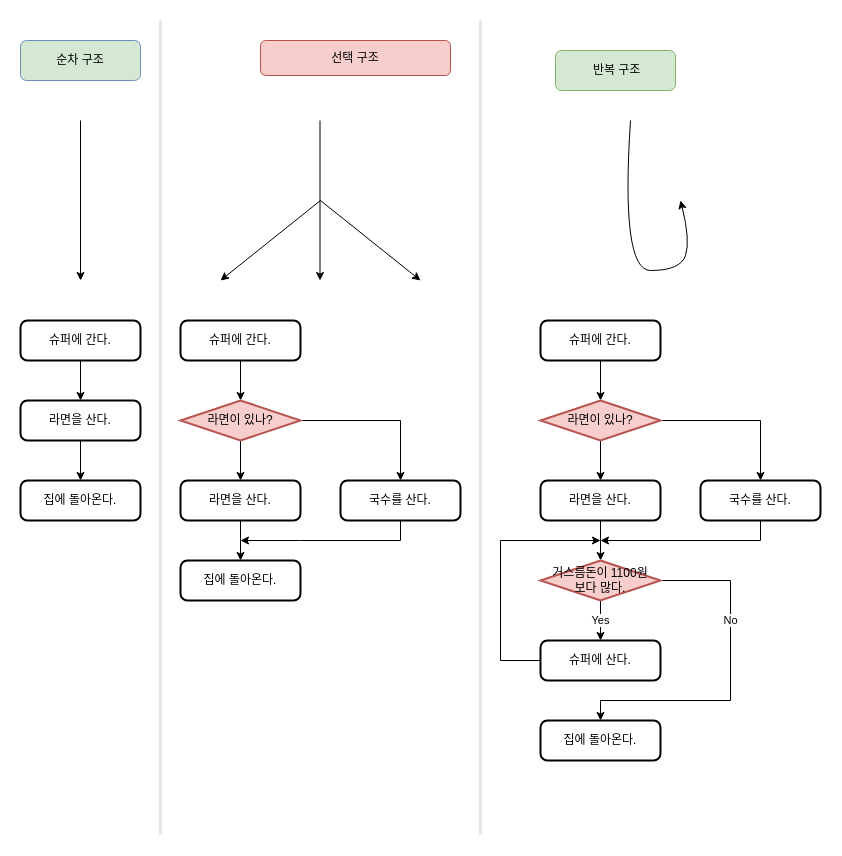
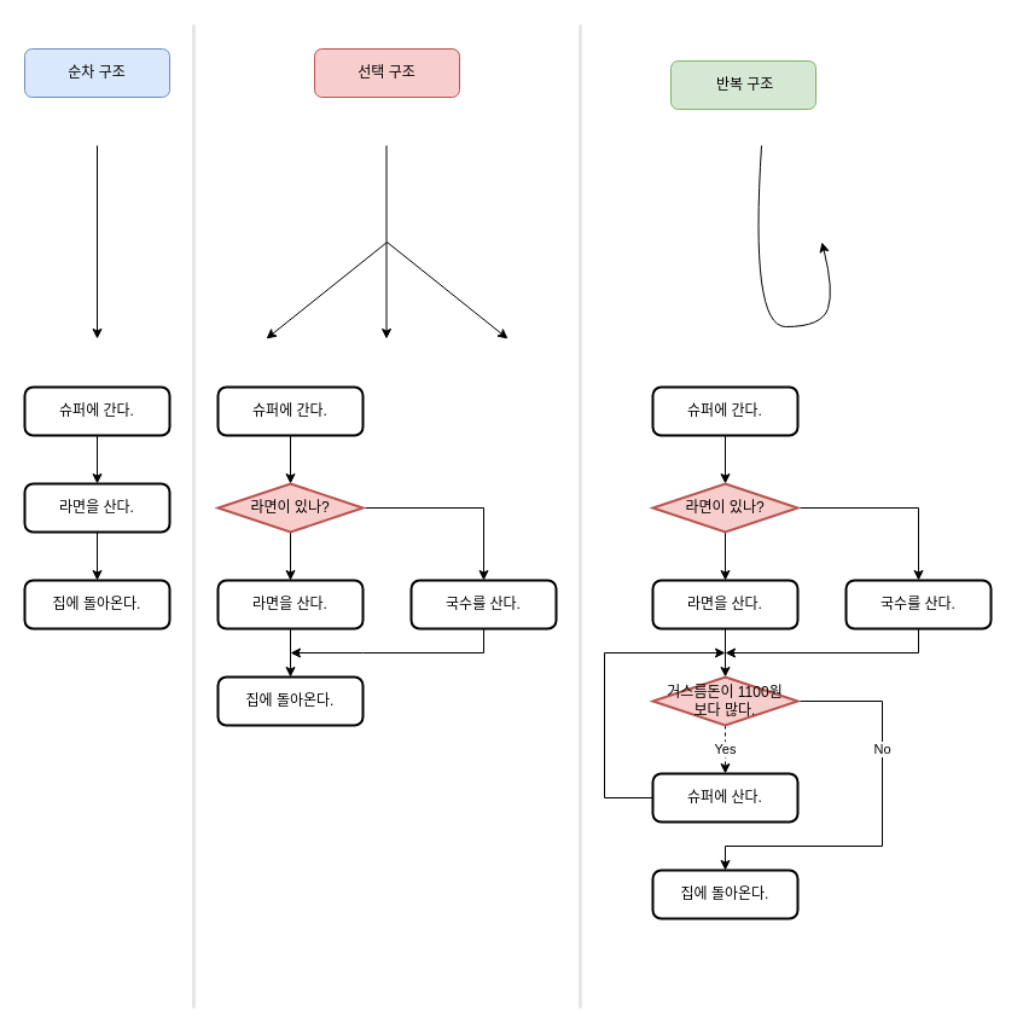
- <mxCell id="3" value="선택 구조" style="rounded=1;whiteSpace=wrap;html=1;fillColor=#f8cecc;strokeColor=#b85450;" vertex="1" parent="1"><mxGeometry x="260" y="40" width="190" height="35" as="geometry" /></mxCell>
+ <mxCell id="3" value="선택 구조" style="rounded=1;whiteSpace=wrap;html=1;fillColor=#f8cecc;strokeColor=#b85450;" vertex="1" parent="1"><mxGeometry x="260" y="40" width="120" height="40" as="geometry" /></mxCell>
- <mxCell id="2" value="순차 구조" style="rounded=1;whiteSpace=wrap;html=1;fillColor=#d5e8d4;strokeColor=#6c8ebf;" vertex="1" parent="1"><mxGeometry x="20" y="40" width="120" height="40" as="geometry" /></mxCell>
+ <mxCell id="2" value="순차 구조" style="rounded=1;whiteSpace=wrap;html=1;fillColor=#dae8fc;strokeColor=#6c8ebf;" vertex="1" parent="1"><mxGeometry x="20" y="40" width="120" height="40" as="geometry" /></mxCell>
- <mxCell id="35" value="Yes" style="edgeStyle=orthogonalEdgeStyle;rounded=0;orthogonalLoop=1;jettySize=auto;html=1;" edge="1" parent="1" source="37" target="39"><mxGeometry relative="1" as="geometry" /></mxCell>
+ <mxCell id="35" value="Yes" style="edgeStyle=orthogonalEdgeStyle;rounded=0;orthogonalLoop=1;jettySize=auto;html=1;dashed=1;" edge="1" parent="1" source="37" target="39"><mxGeometry relative="1" as="geometry" /></mxCell>
